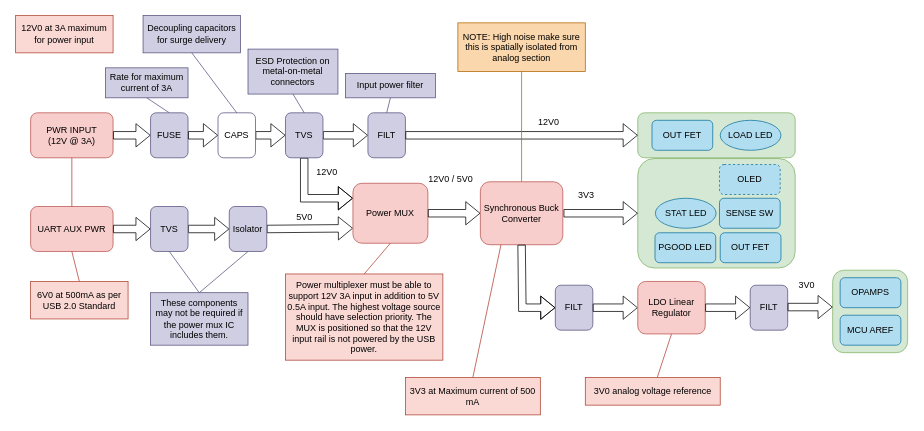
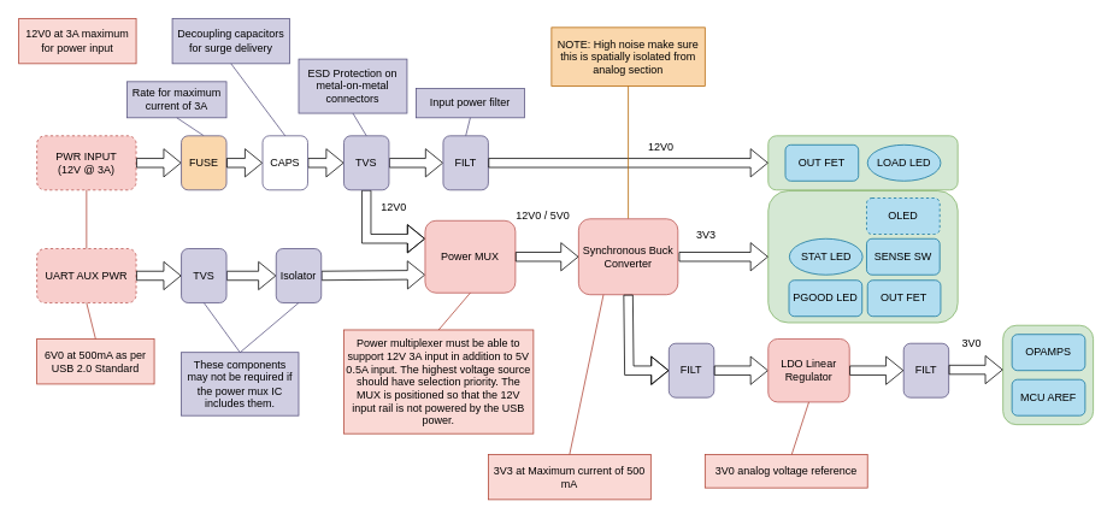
- <mxCell id="5" value="PWR INPUT&lt;br&gt;(12V @&amp;nbsp;3A)" style="rounded=1;whiteSpace=wrap;html=1;fillColor=#f8cecc;strokeColor=#b85450;" vertex="1" parent="1"><mxGeometry x="40" y="150" width="110" height="60" as="geometry" /></mxCell>
+ <mxCell id="5" value="PWR INPUT&lt;br&gt;(12V @&amp;nbsp;3A)" style="rounded=1;whiteSpace=wrap;html=1;fillColor=#f8cecc;strokeColor=#b85450;dashed=1;" vertex="1" parent="1"><mxGeometry x="40" y="150" width="110" height="60" as="geometry" /></mxCell>
- <mxCell id="23" value="FUSE" style="rounded=1;whiteSpace=wrap;html=1;fillColor=#d0cee2;strokeColor=#56517e;" vertex="1" parent="1"><mxGeometry x="200" y="150" width="50" height="60" as="geometry" /></mxCell>
+ <mxCell id="23" value="FUSE" style="rounded=1;whiteSpace=wrap;html=1;fillColor=#fad7ac;strokeColor=#56517e;" vertex="1" parent="1"><mxGeometry x="200" y="150" width="50" height="60" as="geometry" /></mxCell>
- <mxCell id="65" value="5V0" style="text;html=1;align=center;verticalAlign=middle;resizable=0;points=[];autosize=1;strokeColor=none;fillColor=none;" vertex="1" parent="1"><mxGeometry x="380" y="274" width="50" height="30" as="geometry" /></mxCell>
- <mxCell id="10" value="UART AUX PWR" style="rounded=1;whiteSpace=wrap;html=1;fillColor=#f8cecc;strokeColor=#b85450;" vertex="1" parent="1"><mxGeometry x="40" y="275" width="110" height="60" as="geometry" /></mxCell>
+ <mxCell id="10" value="UART AUX PWR" style="rounded=1;whiteSpace=wrap;html=1;fillColor=#f8cecc;strokeColor=#b85450;dashed=1;" vertex="1" parent="1"><mxGeometry x="40" y="275" width="110" height="60" as="geometry" /></mxCell>
